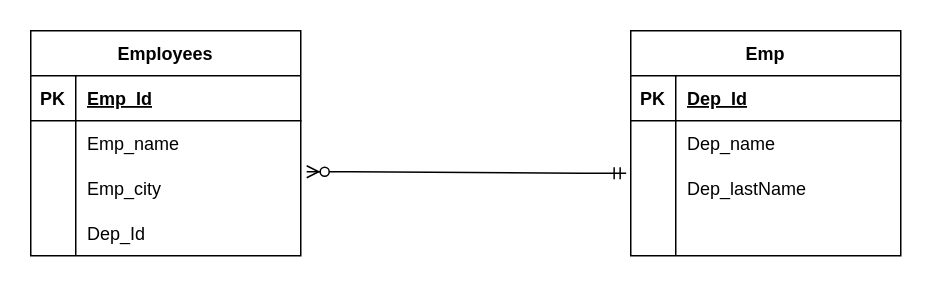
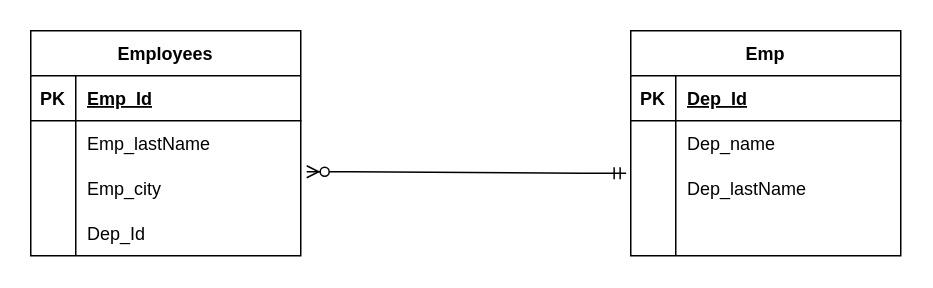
- <mxCell id="8" value="Emp_name" style="shape=partialRectangle;connectable=0;fillColor=none;top=0;left=0;bottom=0;right=0;align=left;spacingLeft=6;overflow=hidden;" vertex="1" parent="6"><mxGeometry x="30" width="150" height="30" as="geometry"><mxRectangle width="150" height="30" as="alternateBounds" /></mxGeometry></mxCell>
+ <mxCell id="8" value="Emp_lastName" style="shape=partialRectangle;connectable=0;fillColor=none;top=0;left=0;bottom=0;right=0;align=left;spacingLeft=6;overflow=hidden;" vertex="1" parent="6"><mxGeometry x="30" width="150" height="30" as="geometry"><mxRectangle width="150" height="30" as="alternateBounds" /></mxGeometry></mxCell>
